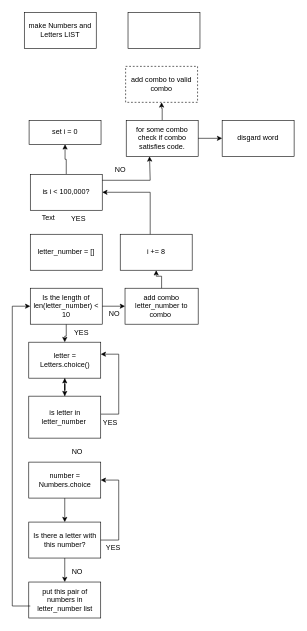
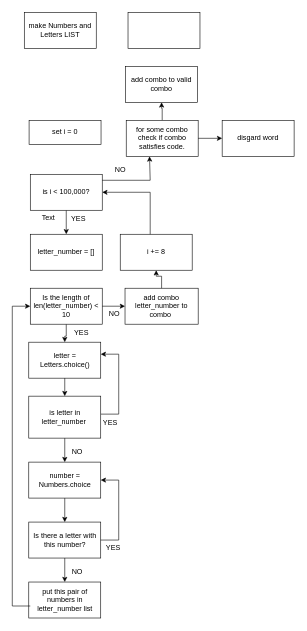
- <mxCell id="40" value="add combo to valid combo" style="rounded=0;whiteSpace=wrap;html=1;dashed=1;" vertex="1" parent="1"><mxGeometry x="209" y="110" width="120" height="60" as="geometry" /></mxCell>
+ <mxCell id="40" value="add combo to valid combo" style="rounded=0;whiteSpace=wrap;html=1;" vertex="1" parent="1"><mxGeometry x="209" y="110" width="120" height="60" as="geometry" /></mxCell>
- <mxCell id="5" value="" style="edgeStyle=orthogonalEdgeStyle;rounded=0;orthogonalLoop=1;jettySize=auto;html=1;" edge="1" parent="4" source="6" target="33"><mxGeometry relative="1" as="geometry" /></mxCell>
+ <mxCell id="5" value="" style="edgeStyle=orthogonalEdgeStyle;rounded=0;orthogonalLoop=1;jettySize=auto;html=1;" edge="1" parent="4" source="6" target="7"><mxGeometry relative="1" as="geometry" /></mxCell>
- <mxCell id="20" value="" style="edgeStyle=orthogonalEdgeStyle;rounded=0;orthogonalLoop=1;jettySize=auto;html=1;" edge="1" parent="9" source="21" target="10"><mxGeometry relative="1" as="geometry" /></mxCell>
+ <mxCell id="20" value="" style="edgeStyle=orthogonalEdgeStyle;rounded=0;orthogonalLoop=1;jettySize=auto;html=1;" edge="1" parent="9" source="21" target="22"><mxGeometry relative="1" as="geometry" /></mxCell>
